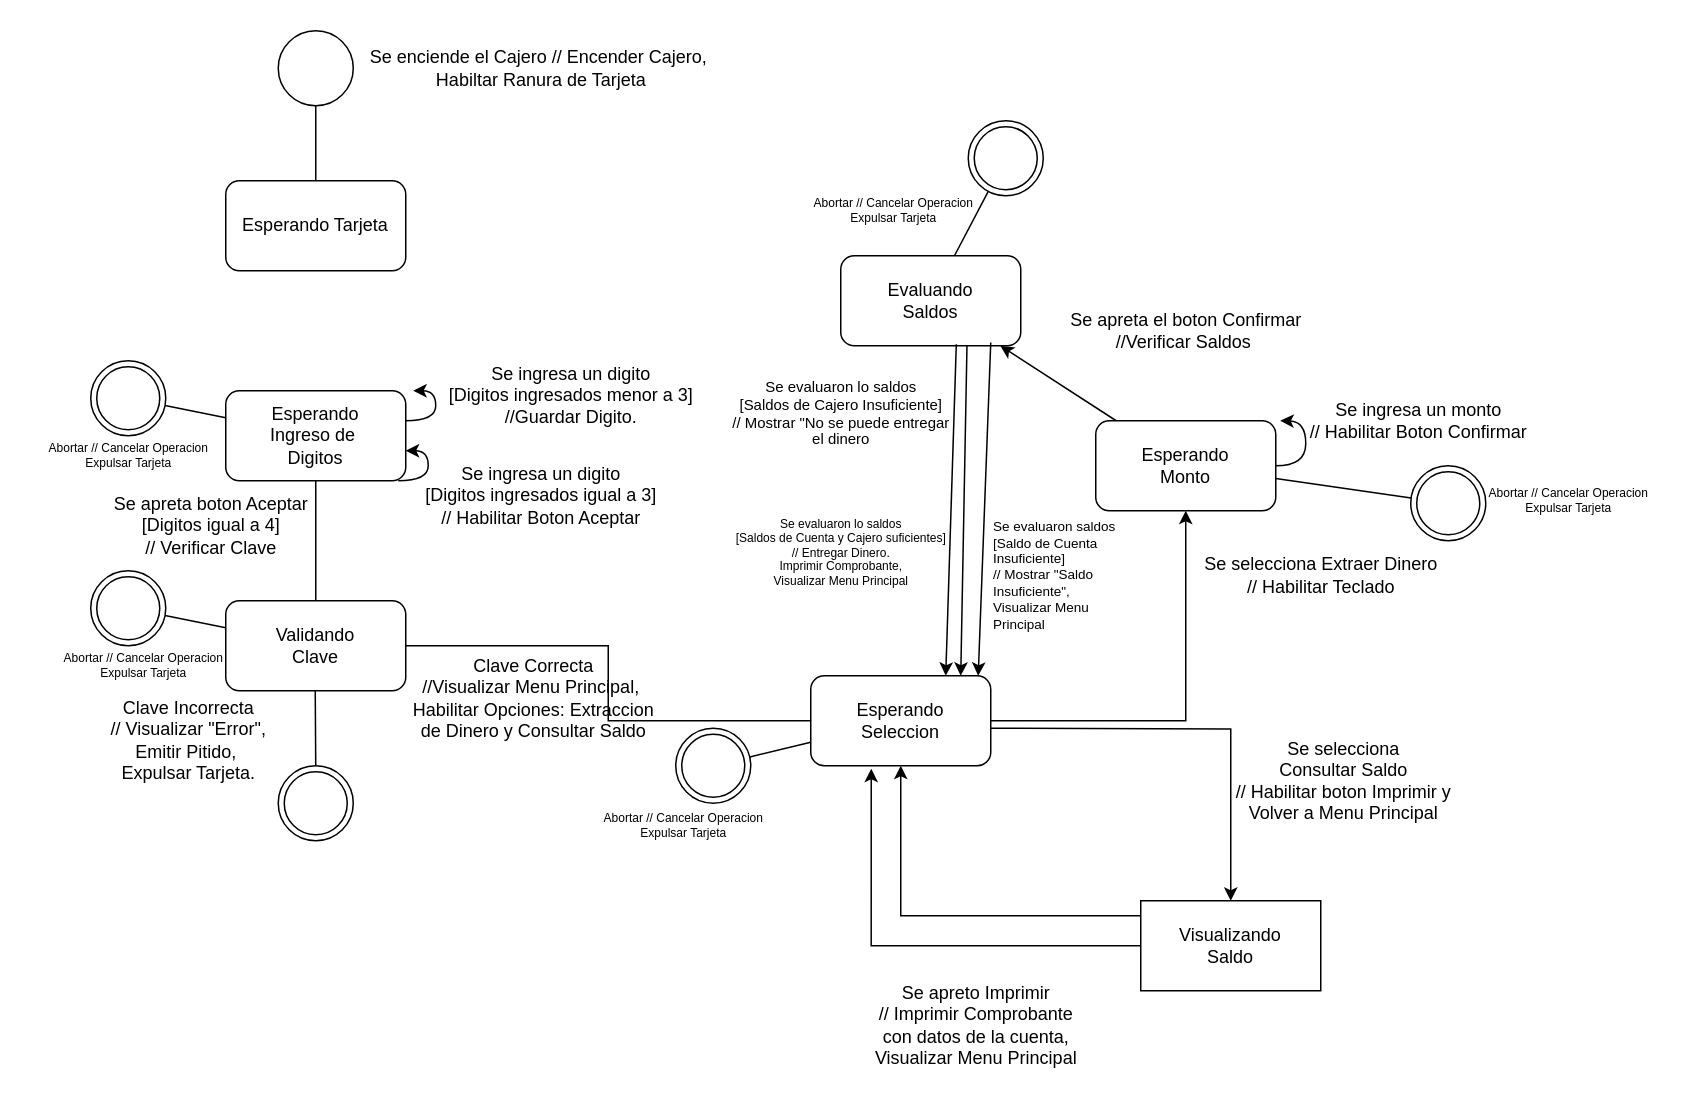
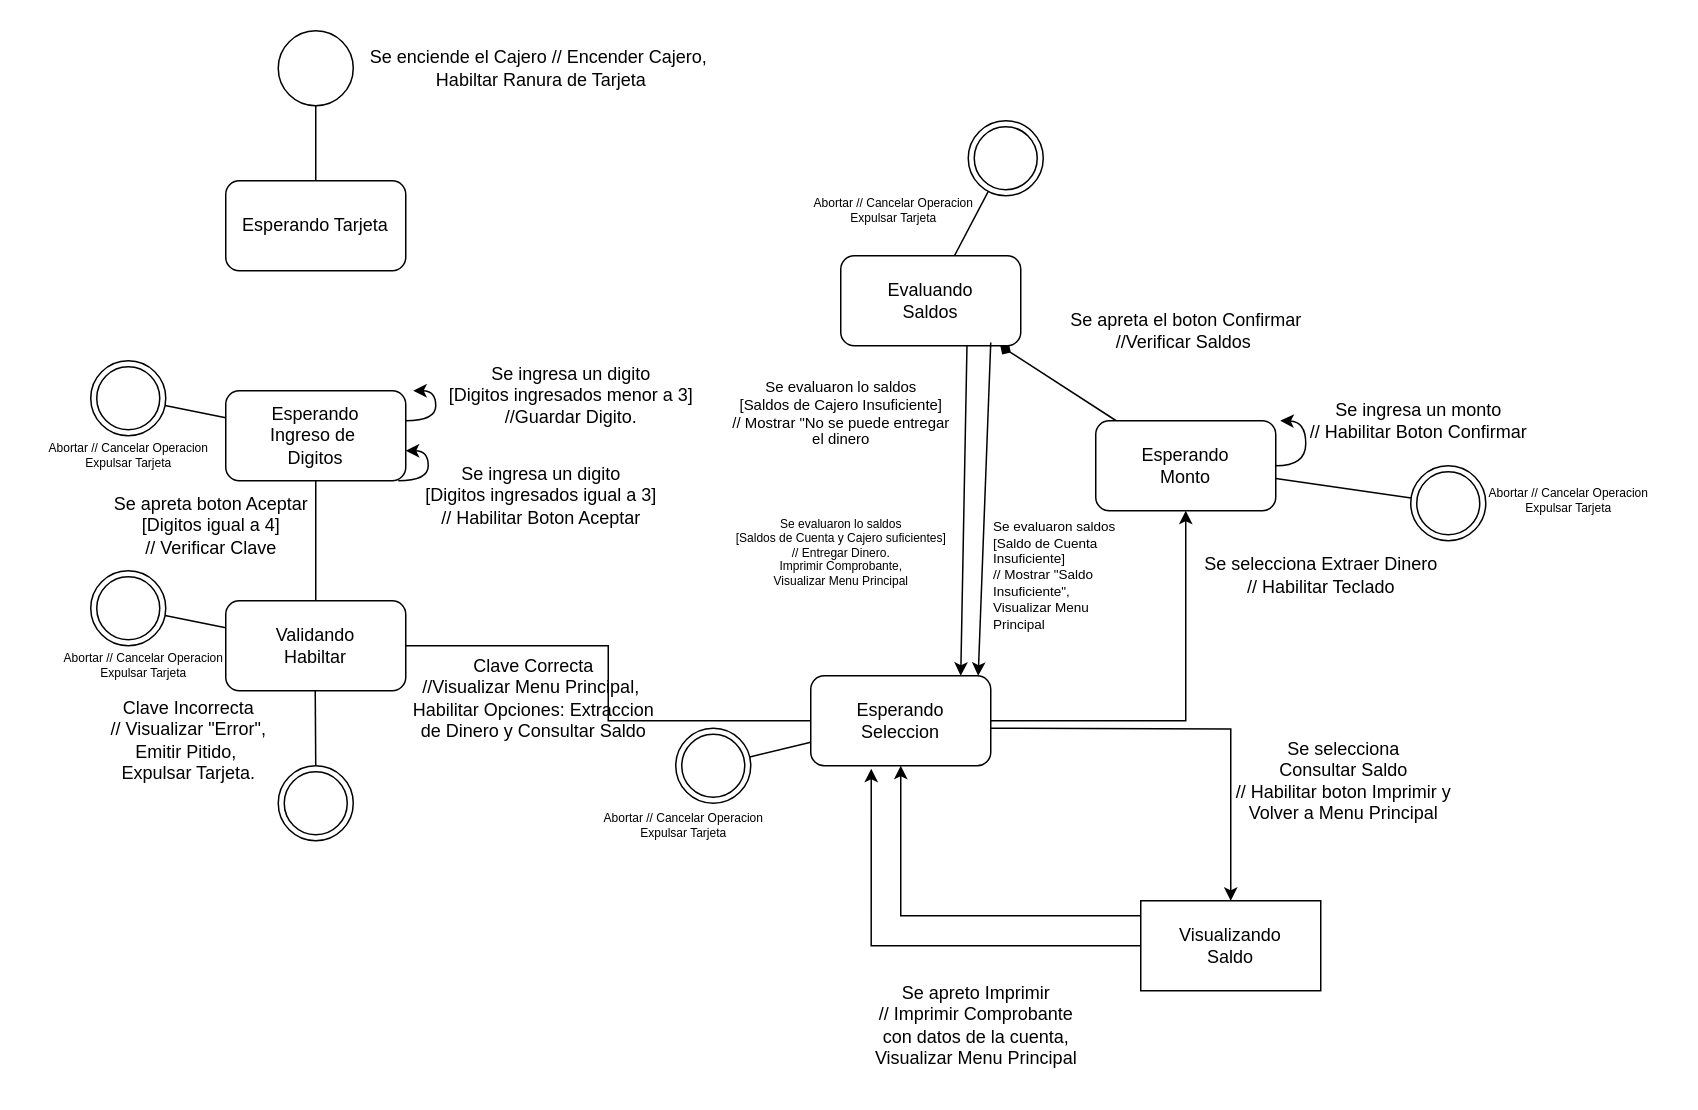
- <mxCell id="22" value="" style="rounded=0;orthogonalLoop=1;jettySize=auto;html=1;" edge="1" parent="1" source="24" target="27"><mxGeometry relative="1" as="geometry" /></mxCell>
+ <mxCell id="22" value="" style="rounded=0;orthogonalLoop=1;jettySize=auto;html=1;endArrow=diamond;" edge="1" parent="1" source="24" target="27"><mxGeometry relative="1" as="geometry" /></mxCell>
- <mxCell id="34" style="rounded=0;orthogonalLoop=1;jettySize=auto;html=1;entryX=0.75;entryY=0;entryDx=0;entryDy=0;exitX=0.642;exitY=0.983;exitDx=0;exitDy=0;exitPerimeter=0;" edge="1" parent="1" source="27" target="20"><mxGeometry relative="1" as="geometry"><mxPoint x="625" y="185" as="sourcePoint" /><mxPoint x="620" y="450" as="targetPoint" /></mxGeometry></mxCell>
- <mxCell id="11" value="Validando&lt;div&gt;Clave&lt;/div&gt;" style="whiteSpace=wrap;html=1;rounded=1;" vertex="1" parent="1"><mxGeometry x="150" y="400" width="120" height="60" as="geometry" /></mxCell>
+ <mxCell id="11" value="Validando&lt;div&gt;Habiltar&lt;/div&gt;" style="whiteSpace=wrap;html=1;rounded=1;" vertex="1" parent="1"><mxGeometry x="150" y="400" width="120" height="60" as="geometry" /></mxCell>
